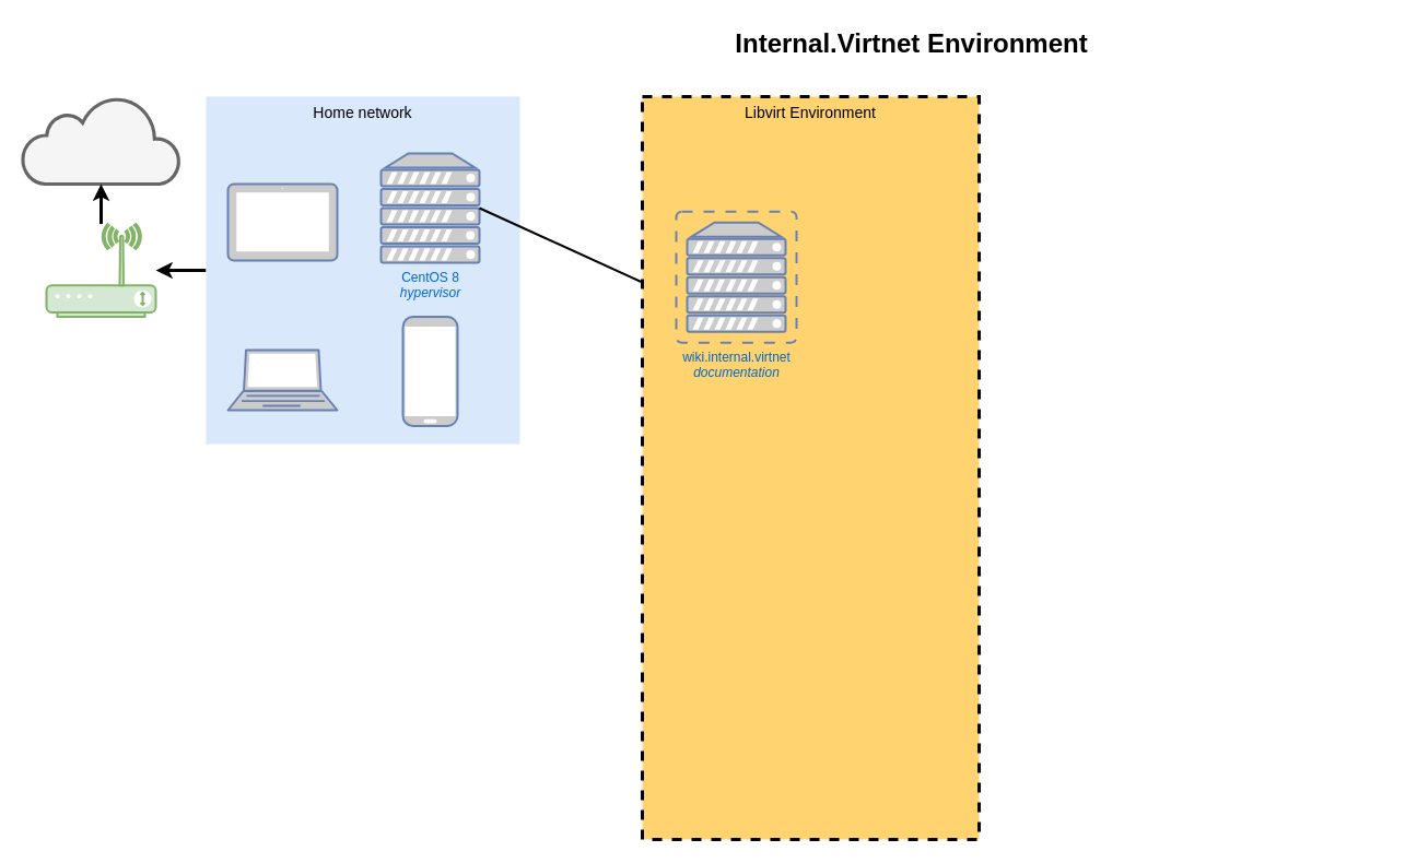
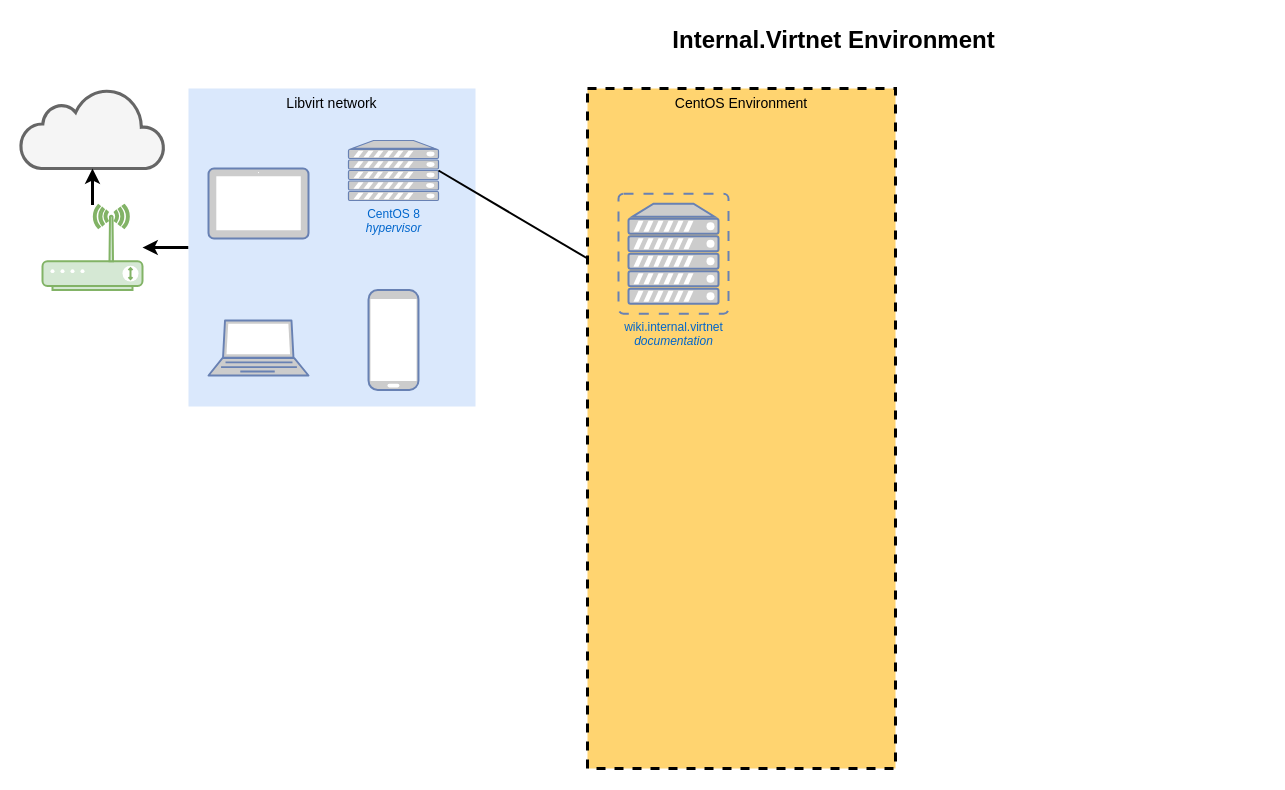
- <mxCell id="3" value="Home network" style="whiteSpace=wrap;html=1;fillColor=#dae8fc;fontSize=14;strokeColor=none;verticalAlign=top;" parent="1" vertex="1"><mxGeometry x="188" y="88" width="287" height="318" as="geometry" /></mxCell>
+ <mxCell id="3" value="Libvirt network" style="whiteSpace=wrap;html=1;fillColor=#dae8fc;fontSize=14;strokeColor=none;verticalAlign=top;" parent="1" vertex="1"><mxGeometry x="188" y="88" width="287" height="318" as="geometry" /></mxCell>
- <mxCell id="4" value="Libvirt Environment" style="whiteSpace=wrap;html=1;fillColor=#FFD470;gradientColor=none;fontSize=14;verticalAlign=top;strokeWidth=3;dashed=1;" parent="1" vertex="1"><mxGeometry x="587" y="88" width="308" height="680" as="geometry" /></mxCell>
+ <mxCell id="4" value="CentOS Environment" style="whiteSpace=wrap;html=1;fillColor=#FFD470;gradientColor=none;fontSize=14;verticalAlign=top;strokeWidth=3;dashed=1;" parent="1" vertex="1"><mxGeometry x="587" y="88" width="308" height="680" as="geometry" /></mxCell>
- <mxCell id="7" value="CentOS 8&lt;br&gt;&lt;i&gt;hypervisor&lt;/i&gt;" style="fontColor=#0066CC;verticalAlign=top;verticalLabelPosition=bottom;labelPosition=center;align=center;html=1;outlineConnect=0;fillColor=#CCCCCC;strokeColor=#6881B3;gradientColor=none;gradientDirection=north;strokeWidth=2;shape=mxgraph.networks.server;" parent="1" vertex="1"><mxGeometry x="348" y="140" width="90" height="100" as="geometry" /></mxCell>
+ <mxCell id="7" value="CentOS 8&lt;br&gt;&lt;i&gt;hypervisor&lt;/i&gt;" style="fontColor=#0066CC;verticalAlign=top;verticalLabelPosition=bottom;labelPosition=center;align=center;html=1;outlineConnect=0;fillColor=#CCCCCC;strokeColor=#6881B3;gradientColor=none;gradientDirection=north;strokeWidth=2;shape=mxgraph.networks.server;" parent="1" vertex="1"><mxGeometry x="348" y="140" width="90" height="60" as="geometry" /></mxCell>
